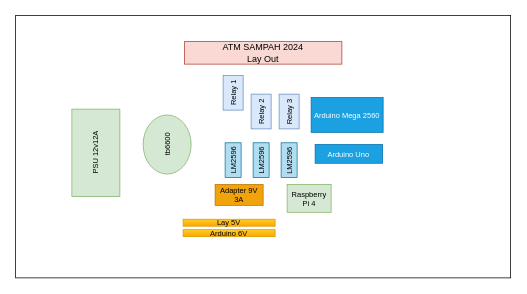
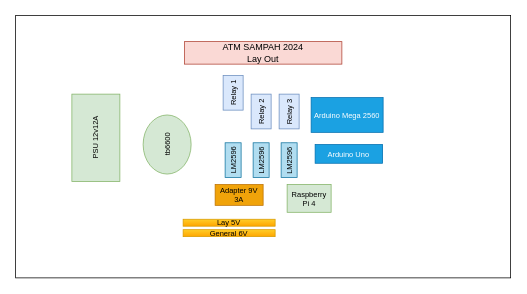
- <mxCell id="17" value="PSU 12v12A" style="rounded=0;whiteSpace=wrap;html=1;fillColor=#d5e8d4;strokeColor=#82b366;horizontal=0;fontSize=10;" vertex="1" parent="1"><mxGeometry x="95" y="145" width="64" height="116.59" as="geometry" /></mxCell>
+ <mxCell id="17" value="PSU 12v12A" style="rounded=0;whiteSpace=wrap;html=1;fillColor=#d5e8d4;strokeColor=#82b366;horizontal=0;fontSize=10;" vertex="1" parent="1"><mxGeometry x="95" y="125" width="64" height="116.59" as="geometry" /></mxCell>
- <mxCell id="16" value="Arduino 6V" style="rounded=0;whiteSpace=wrap;html=1;fillColor=#ffcd28;strokeColor=#d79b00;gradientColor=#ffa500;fontSize=10;" vertex="1" parent="1"><mxGeometry x="243.333" y="305.732" width="122.667" height="9.268" as="geometry" /></mxCell>
+ <mxCell id="16" value="General 6V" style="rounded=0;whiteSpace=wrap;html=1;fillColor=#ffcd28;strokeColor=#d79b00;gradientColor=#ffa500;fontSize=10;" vertex="1" parent="1"><mxGeometry x="243.333" y="305.732" width="122.667" height="9.268" as="geometry" /></mxCell>
